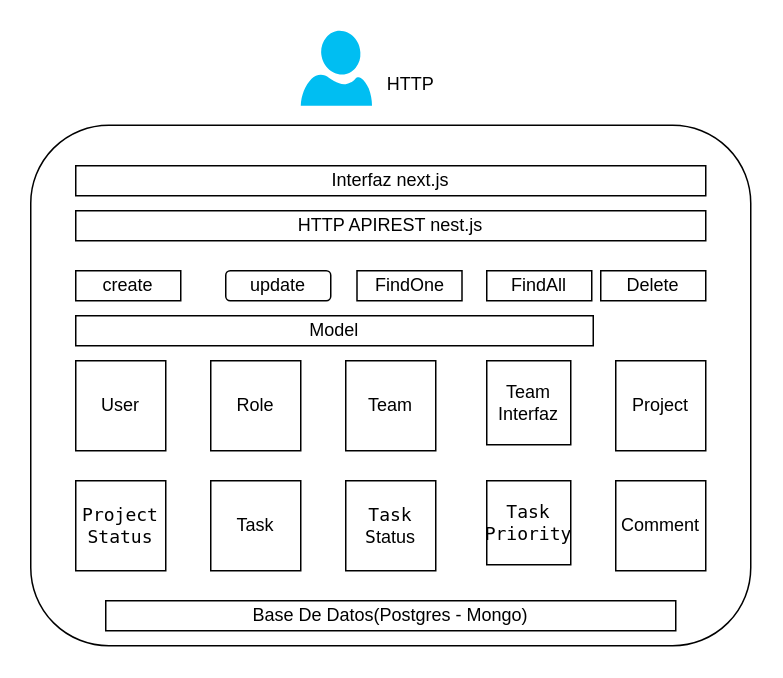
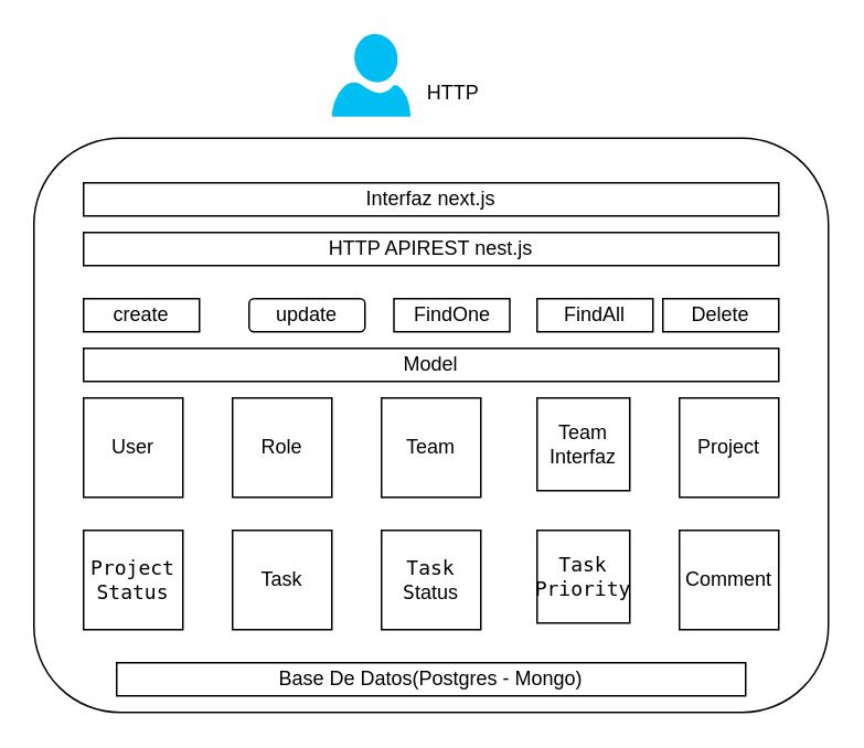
- <mxCell id="22" value="Model" style="rounded=0;whiteSpace=wrap;html=1;" parent="1" vertex="1"><mxGeometry x="50" y="210" width="345" height="20" as="geometry" /></mxCell>
+ <mxCell id="22" value="Model" style="rounded=0;whiteSpace=wrap;html=1;" parent="1" vertex="1"><mxGeometry x="50" y="210" width="420" height="20" as="geometry" /></mxCell>
